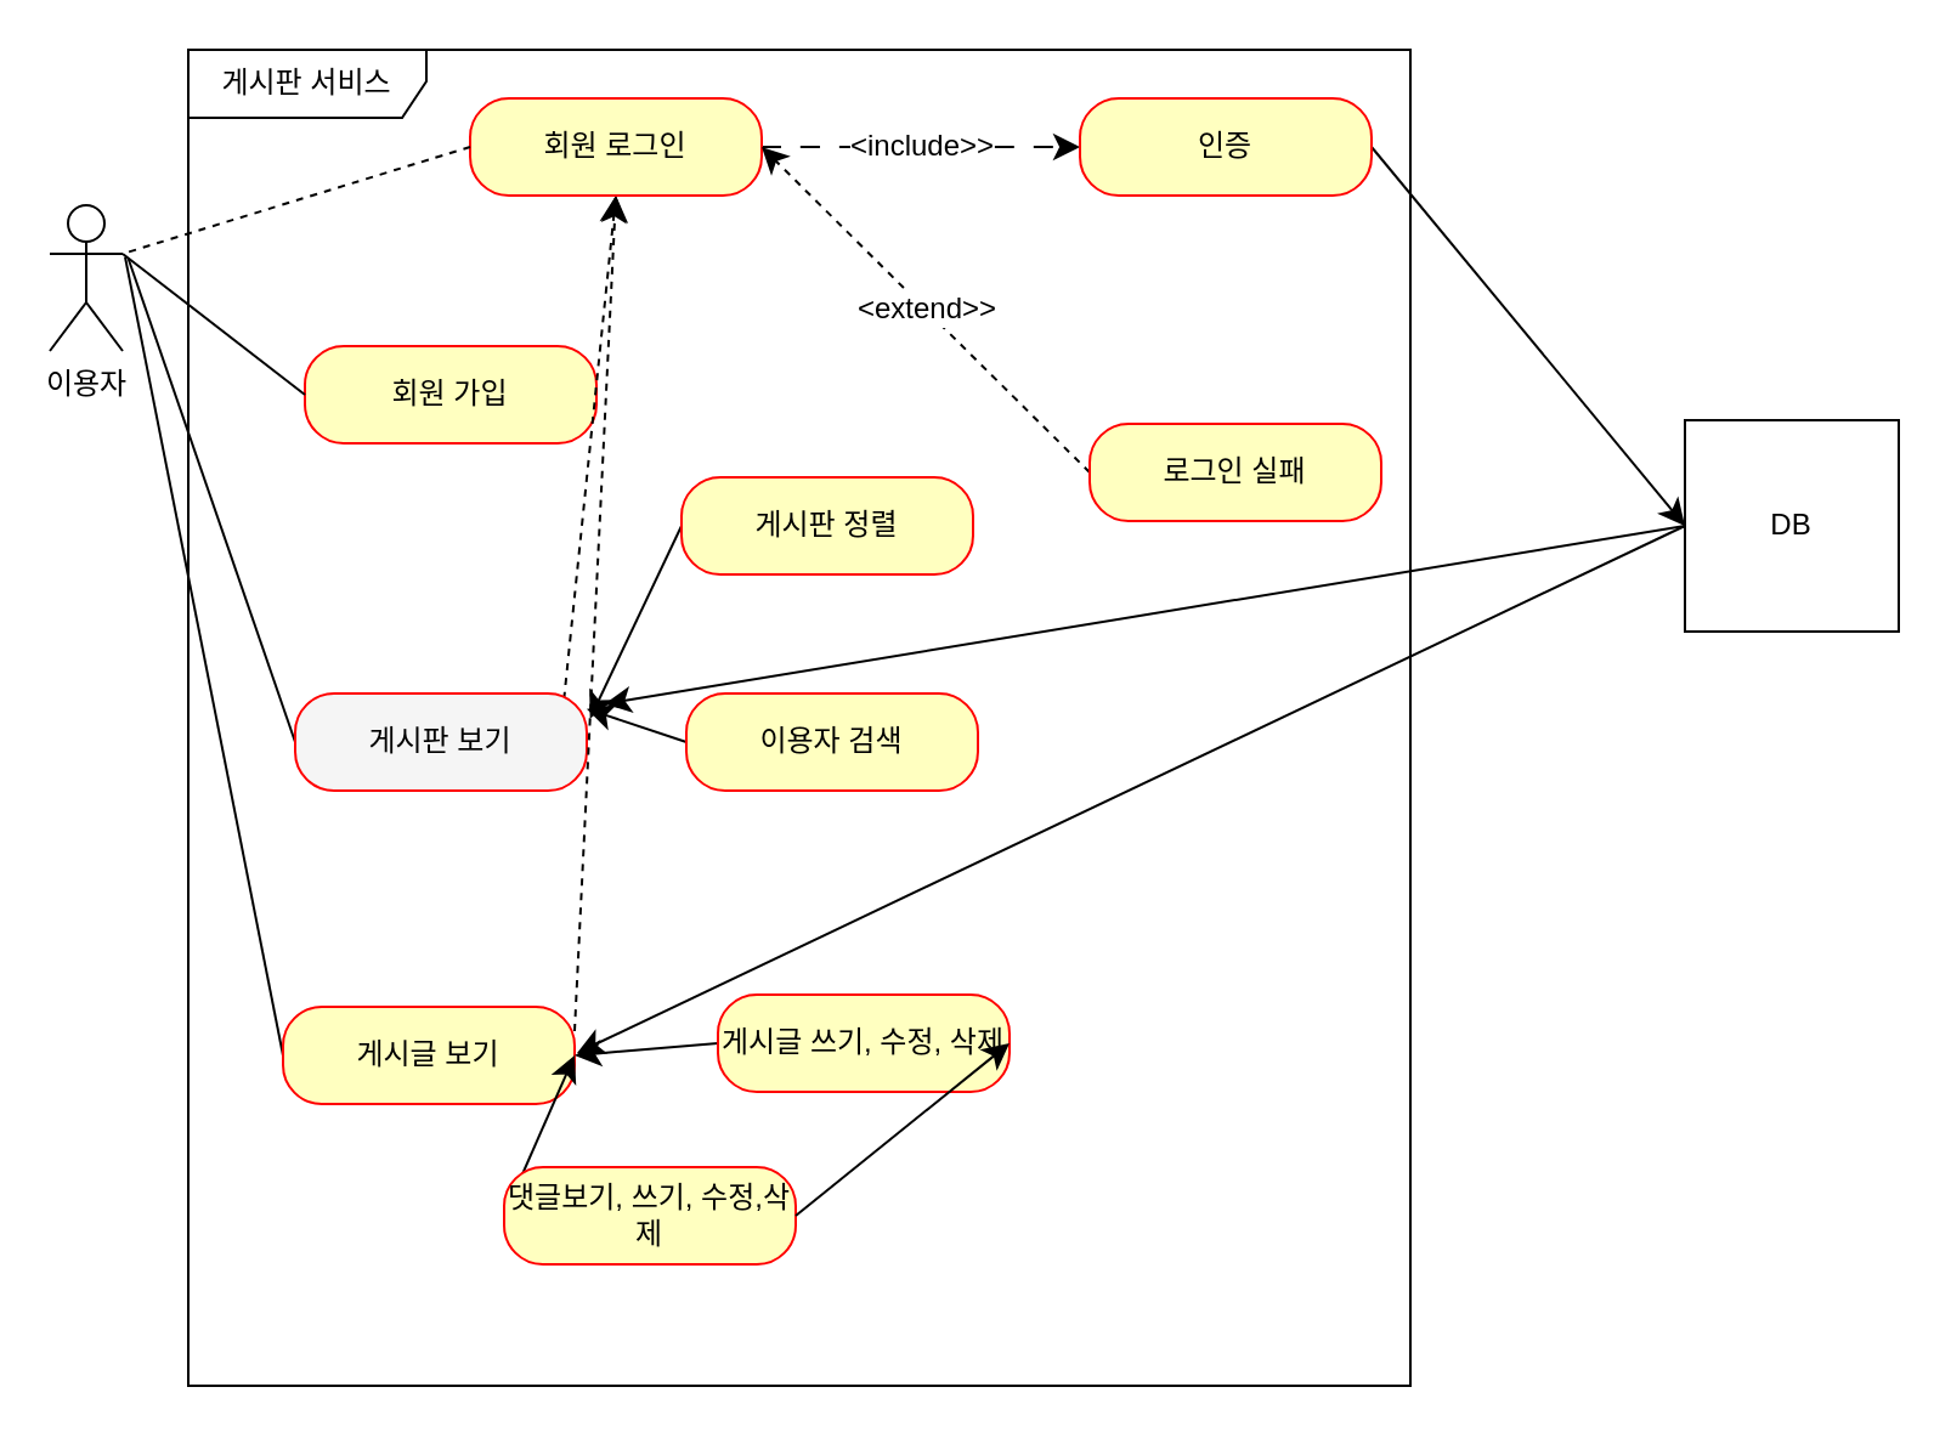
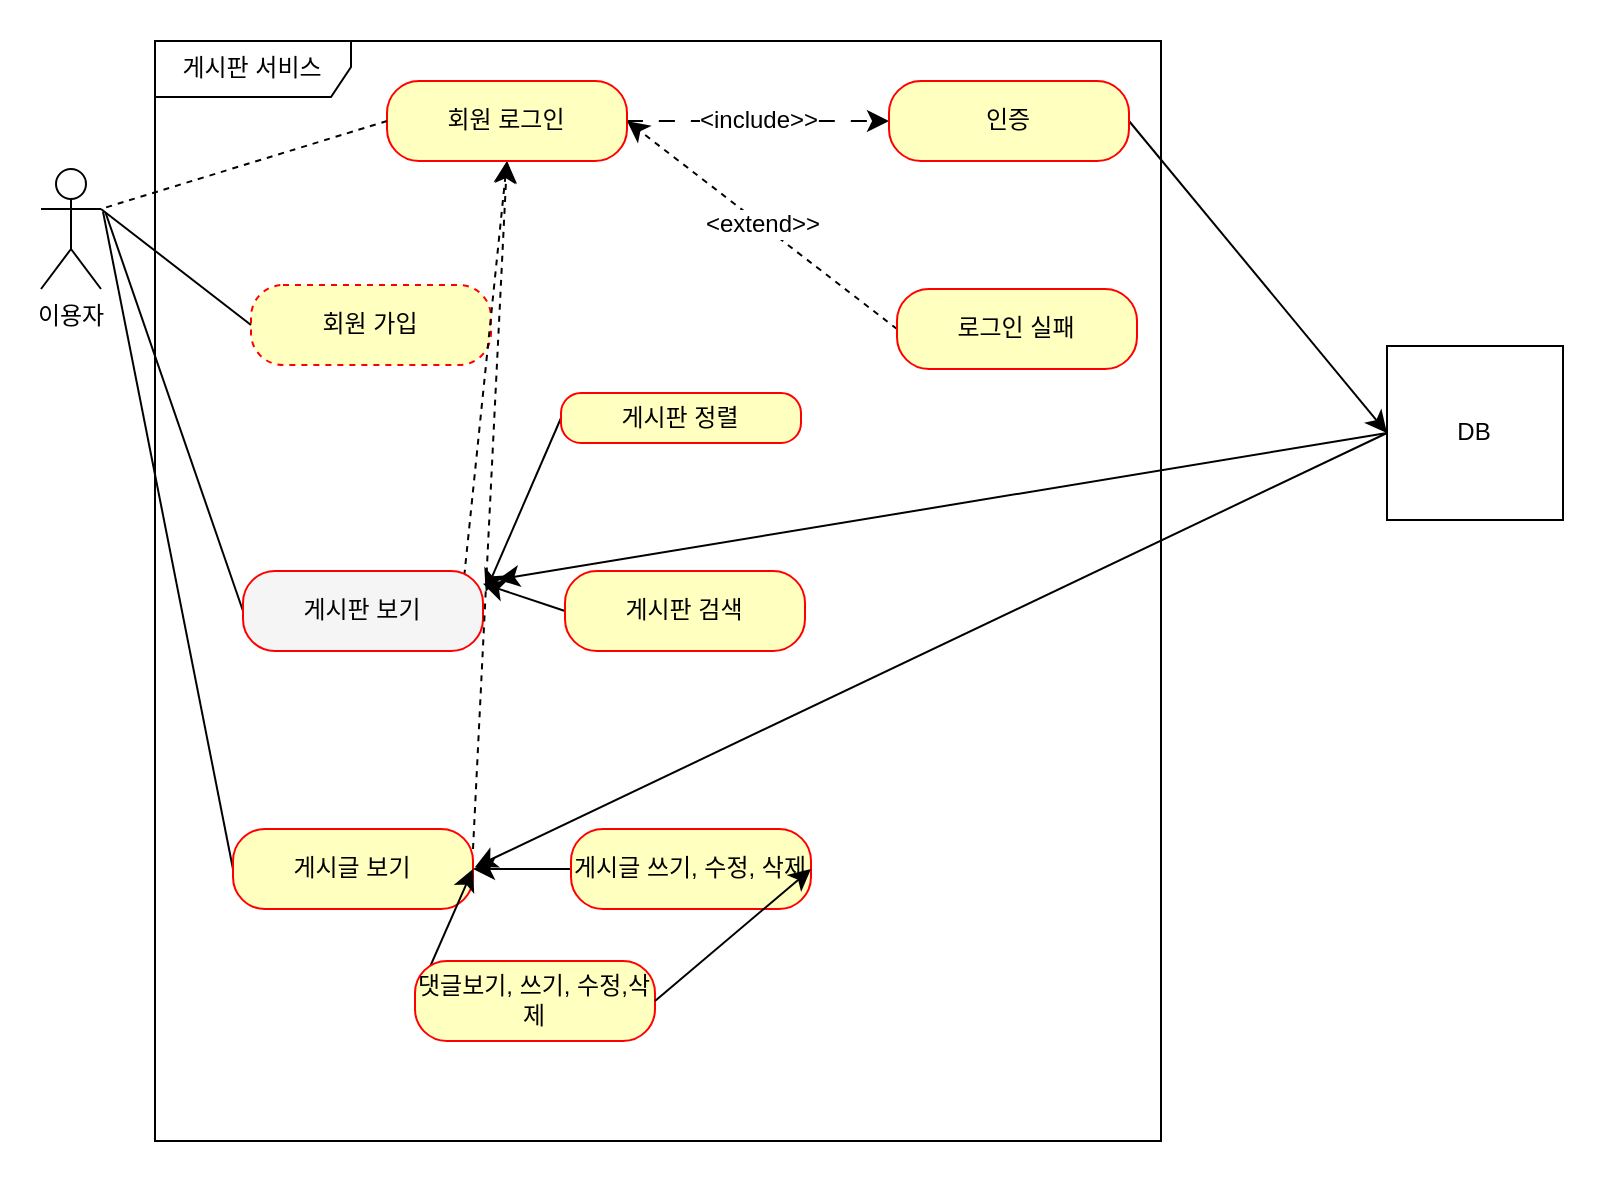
- <mxCell id="4" value="회원 가입" style="rounded=1;whiteSpace=wrap;html=1;arcSize=40;fontColor=#000000;fillColor=#ffffc0;strokeColor=#ff0000;" vertex="1" parent="1"><mxGeometry x="125" y="142" width="120" height="40" as="geometry" /></mxCell>
+ <mxCell id="4" value="회원 가입" style="rounded=1;whiteSpace=wrap;html=1;arcSize=40;fontColor=#000000;fillColor=#ffffc0;strokeColor=#ff0000;dashed=1;" vertex="1" parent="1"><mxGeometry x="125" y="142" width="120" height="40" as="geometry" /></mxCell>
- <mxCell id="16" value="로그인 실패" style="rounded=1;whiteSpace=wrap;html=1;arcSize=40;fontColor=#000000;fillColor=#ffffc0;strokeColor=#ff0000;" vertex="1" parent="1"><mxGeometry x="448" y="174" width="120" height="40" as="geometry" /></mxCell>
+ <mxCell id="16" value="로그인 실패" style="rounded=1;whiteSpace=wrap;html=1;arcSize=40;fontColor=#000000;fillColor=#ffffc0;strokeColor=#ff0000;" vertex="1" parent="1"><mxGeometry x="448" y="144" width="120" height="40" as="geometry" /></mxCell>
- <mxCell id="18" value="게시판 정렬" style="rounded=1;whiteSpace=wrap;html=1;arcSize=40;fontColor=#000000;fillColor=#ffffc0;strokeColor=#ff0000;" vertex="1" parent="1"><mxGeometry x="280" y="196" width="120" height="40" as="geometry" /></mxCell>
+ <mxCell id="18" value="게시판 정렬" style="rounded=1;whiteSpace=wrap;html=1;arcSize=40;fontColor=#000000;fillColor=#ffffc0;strokeColor=#ff0000;" vertex="1" parent="1"><mxGeometry x="280" y="196" width="120" height="25" as="geometry" /></mxCell>
- <mxCell id="20" value="이용자 검색" style="rounded=1;whiteSpace=wrap;html=1;arcSize=40;fontColor=#000000;fillColor=#ffffc0;strokeColor=#ff0000;" vertex="1" parent="1"><mxGeometry x="282" y="285" width="120" height="40" as="geometry" /></mxCell>
+ <mxCell id="20" value="게시판 검색" style="rounded=1;whiteSpace=wrap;html=1;arcSize=40;fontColor=#000000;fillColor=#ffffc0;strokeColor=#ff0000;" vertex="1" parent="1"><mxGeometry x="282" y="285" width="120" height="40" as="geometry" /></mxCell>
- <mxCell id="22" value="게시글 쓰기, 수정, 삭제" style="rounded=1;whiteSpace=wrap;html=1;arcSize=40;fontColor=#000000;fillColor=#ffffc0;strokeColor=#ff0000;" vertex="1" parent="1"><mxGeometry x="295" y="409" width="120" height="40" as="geometry" /></mxCell>
+ <mxCell id="22" value="게시글 쓰기, 수정, 삭제" style="rounded=1;whiteSpace=wrap;html=1;arcSize=40;fontColor=#000000;fillColor=#ffffc0;strokeColor=#ff0000;" vertex="1" parent="1"><mxGeometry x="285" y="414" width="120" height="40" as="geometry" /></mxCell>
